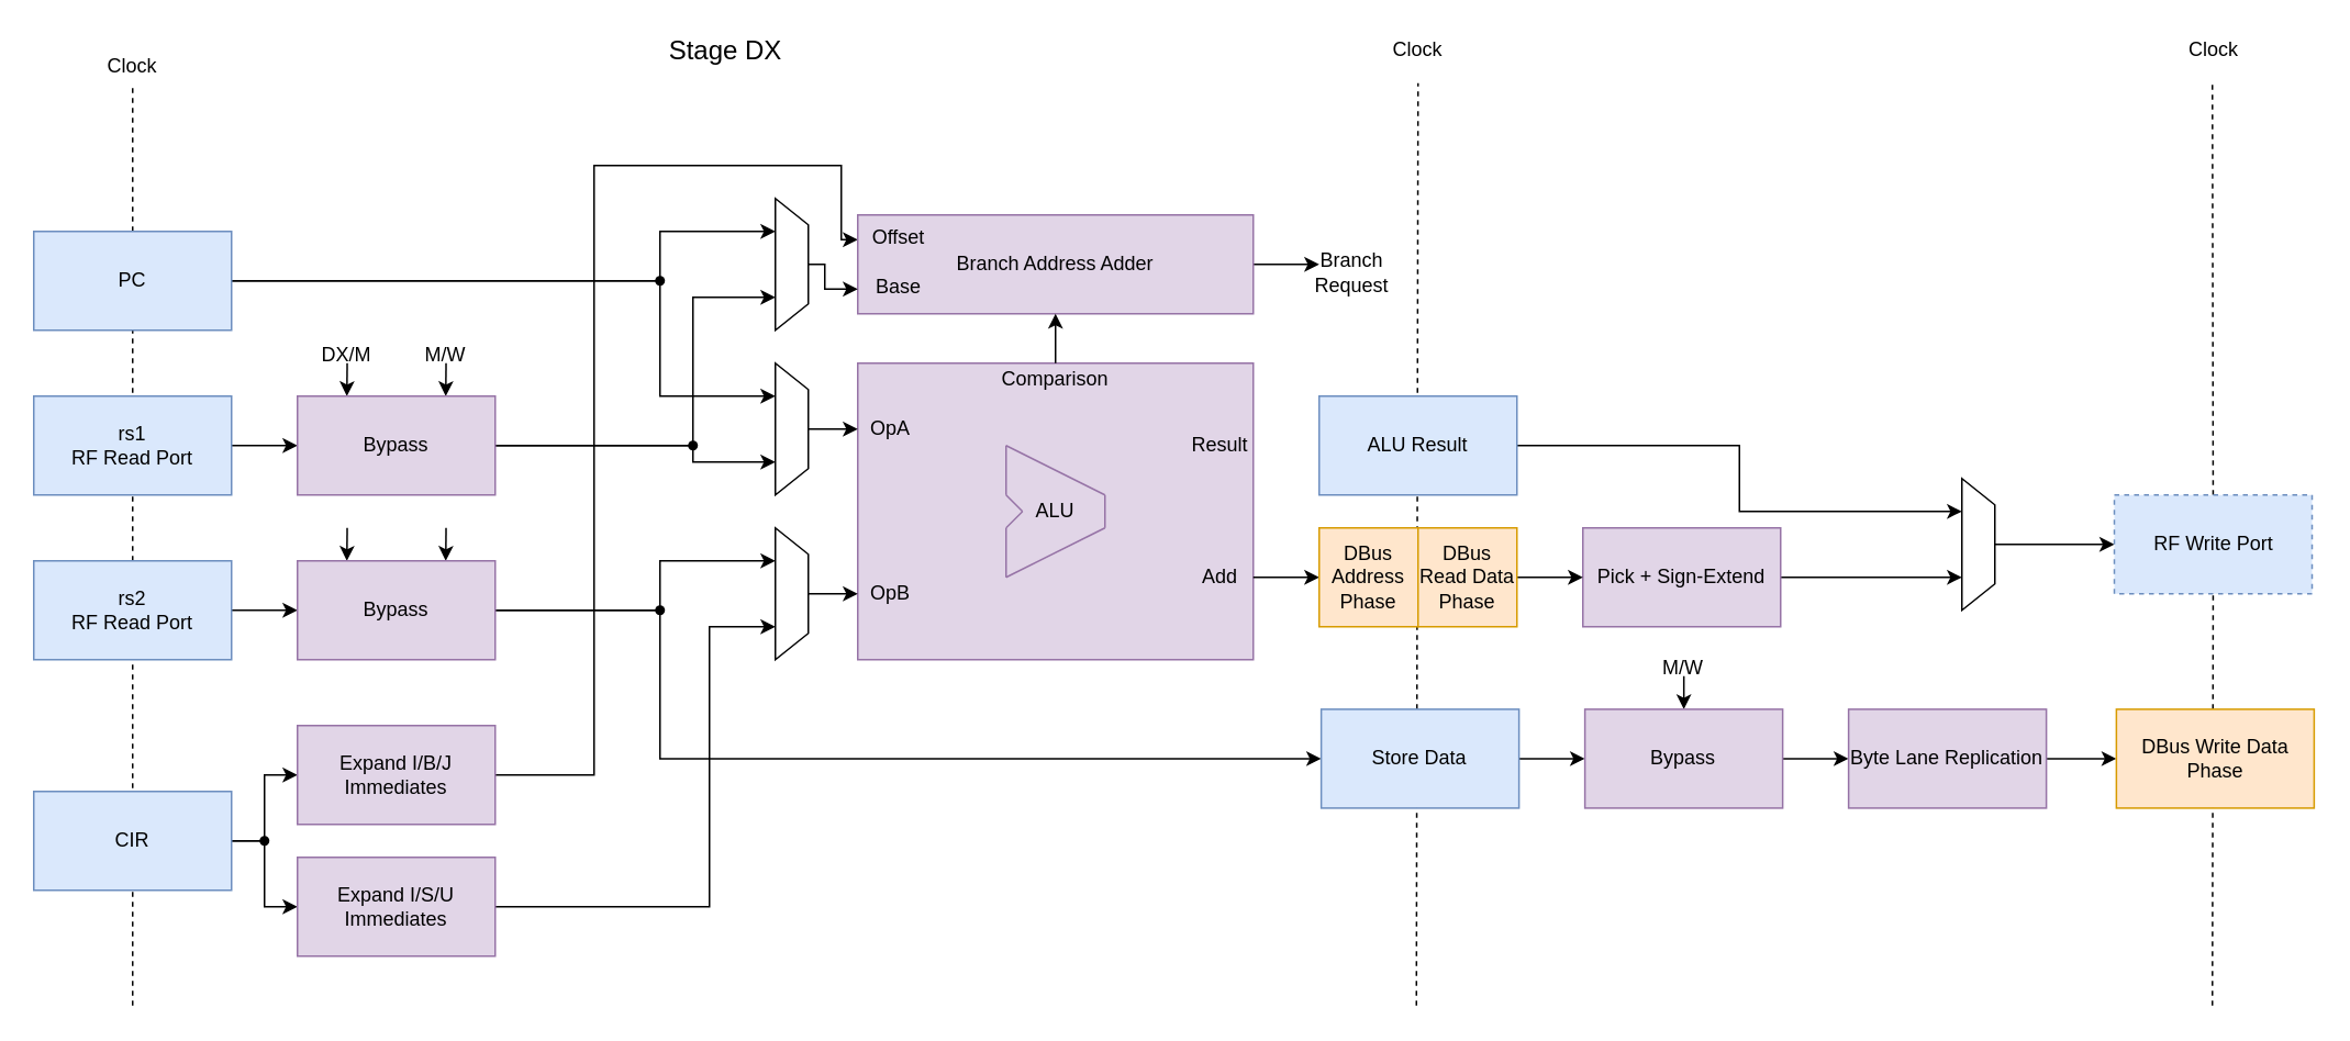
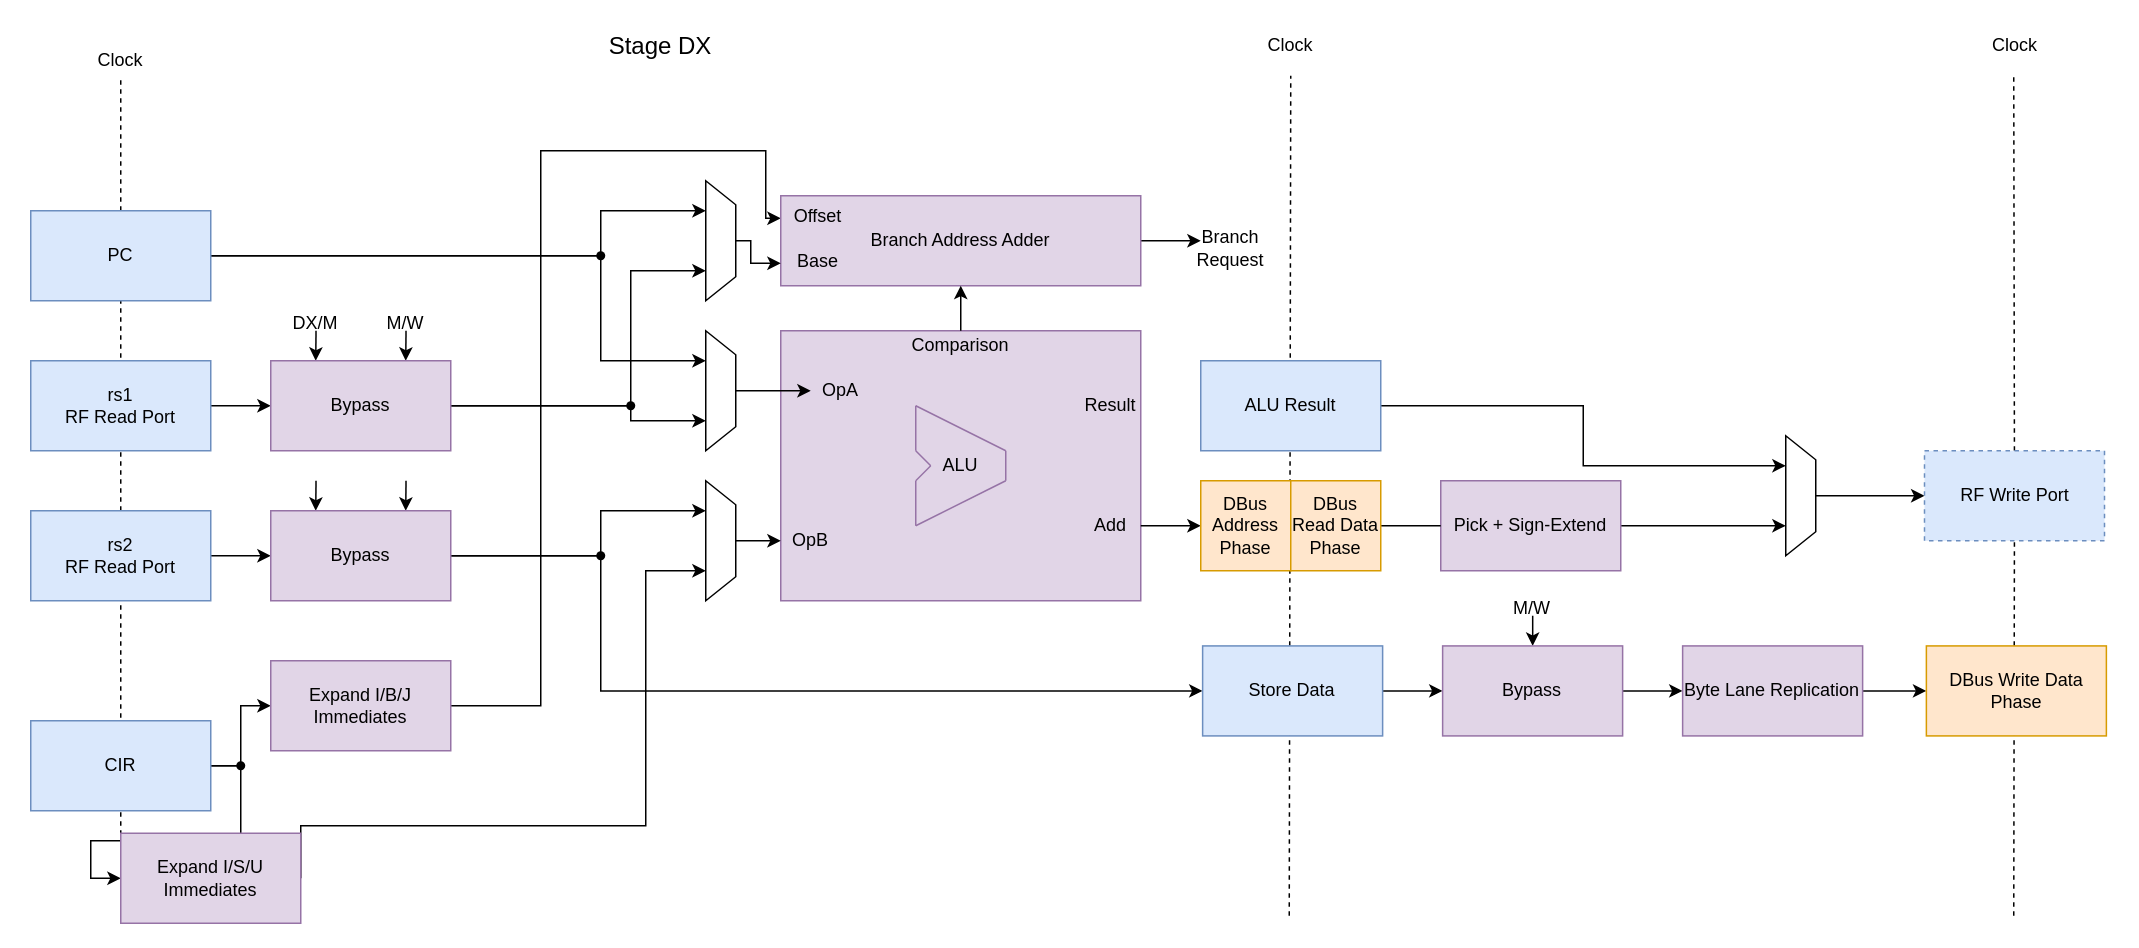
- <mxCell id="24" value="OpA" style="text;html=1;strokeColor=none;fillColor=none;align=center;verticalAlign=middle;whiteSpace=wrap;rounded=0;" parent="15" vertex="1"><mxGeometry y="30" width="40" height="20" as="geometry" /></mxCell>
+ <mxCell id="24" value="OpA" style="text;html=1;strokeColor=none;fillColor=none;align=center;verticalAlign=middle;whiteSpace=wrap;rounded=0;" parent="15" vertex="1"><mxGeometry x="20" y="30" width="40" height="20" as="geometry" /></mxCell>
- <mxCell id="79" style="edgeStyle=orthogonalEdgeStyle;rounded=0;orthogonalLoop=1;jettySize=auto;html=1;exitX=1;exitY=0.5;exitDx=0;exitDy=0;entryX=0;entryY=0.5;entryDx=0;entryDy=0;" edge="1" parent="1" source="80" target="57"><mxGeometry relative="1" as="geometry" /></mxCell>
+ <mxCell id="79" style="edgeStyle=orthogonalEdgeStyle;rounded=0;orthogonalLoop=1;jettySize=auto;html=1;exitX=1;exitY=0.5;exitDx=0;exitDy=0;entryX=0;entryY=0.5;entryDx=0;entryDy=0;endArrow=none;" edge="1" parent="1" source="80" target="57"><mxGeometry relative="1" as="geometry" /></mxCell>
- <mxCell id="68" value="Expand I/S/U Immediates" style="rounded=0;whiteSpace=wrap;html=1;fillColor=#e1d5e7;strokeColor=#9673a6;" vertex="1" parent="1"><mxGeometry x="180" y="520" width="120" height="60" as="geometry" /></mxCell>
+ <mxCell id="68" value="Expand I/S/U Immediates" style="rounded=0;whiteSpace=wrap;html=1;fillColor=#e1d5e7;strokeColor=#9673a6;" vertex="1" parent="1"><mxGeometry x="80" y="555" width="120" height="60" as="geometry" /></mxCell>
